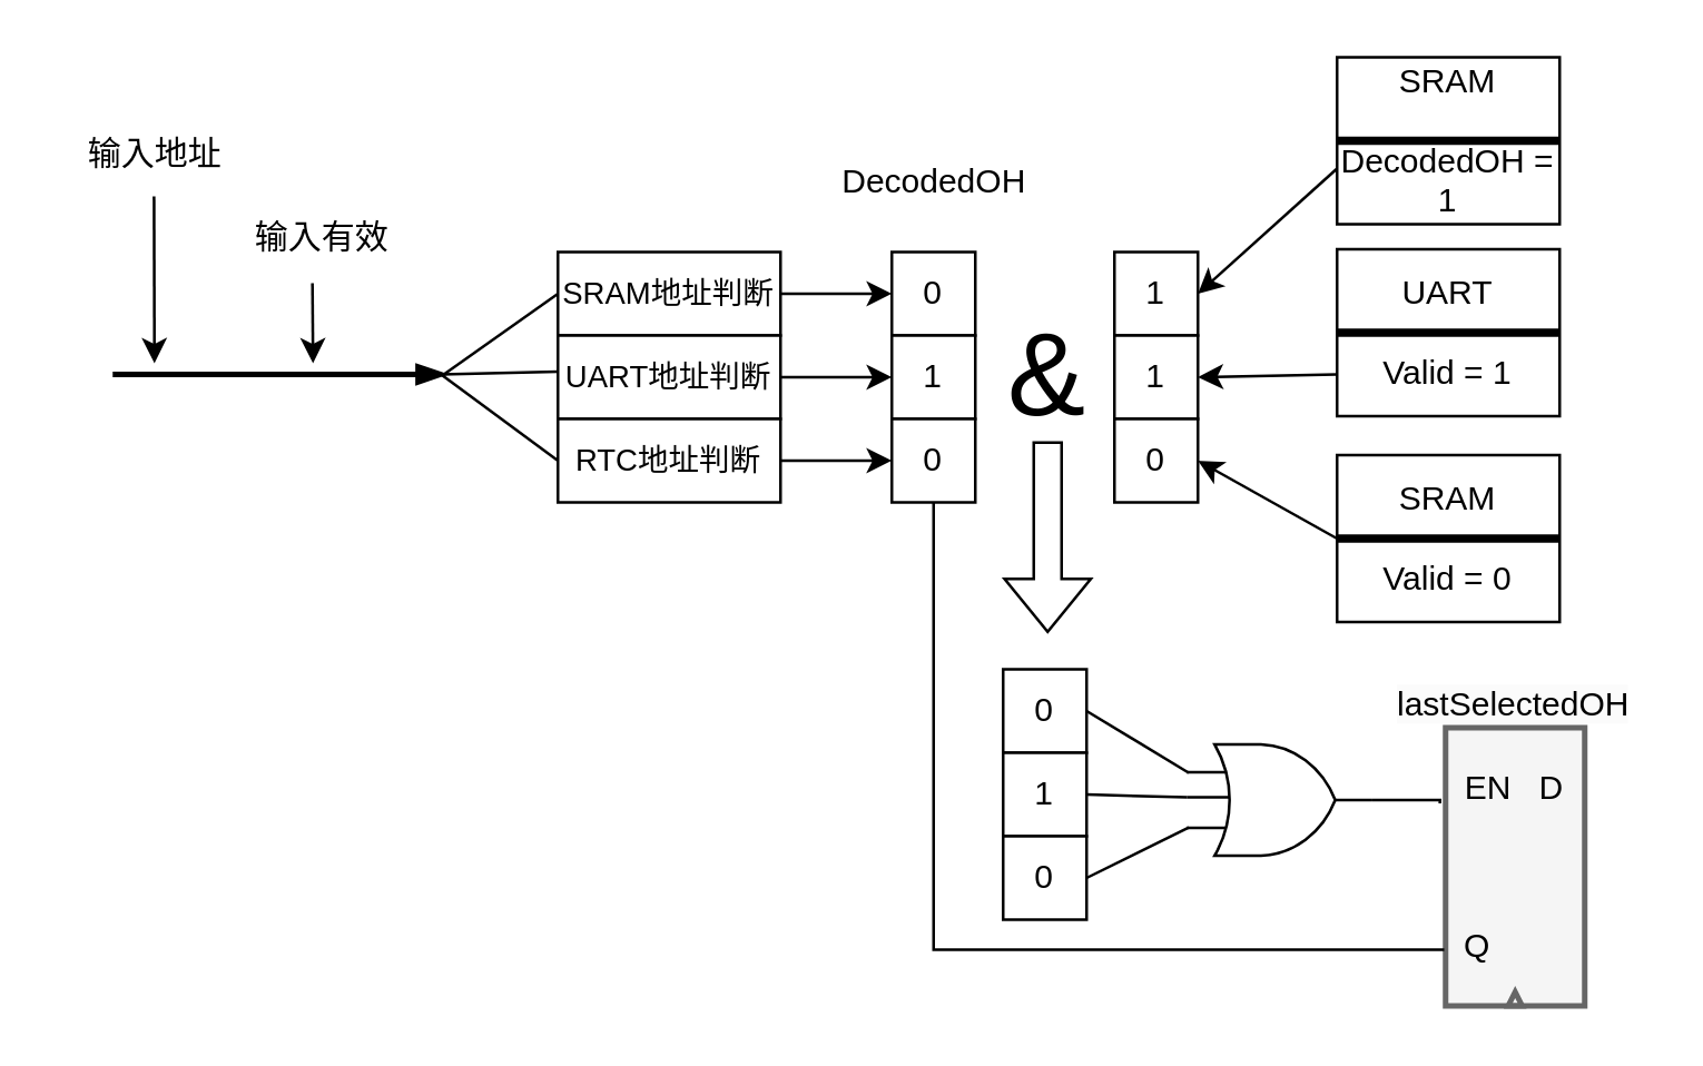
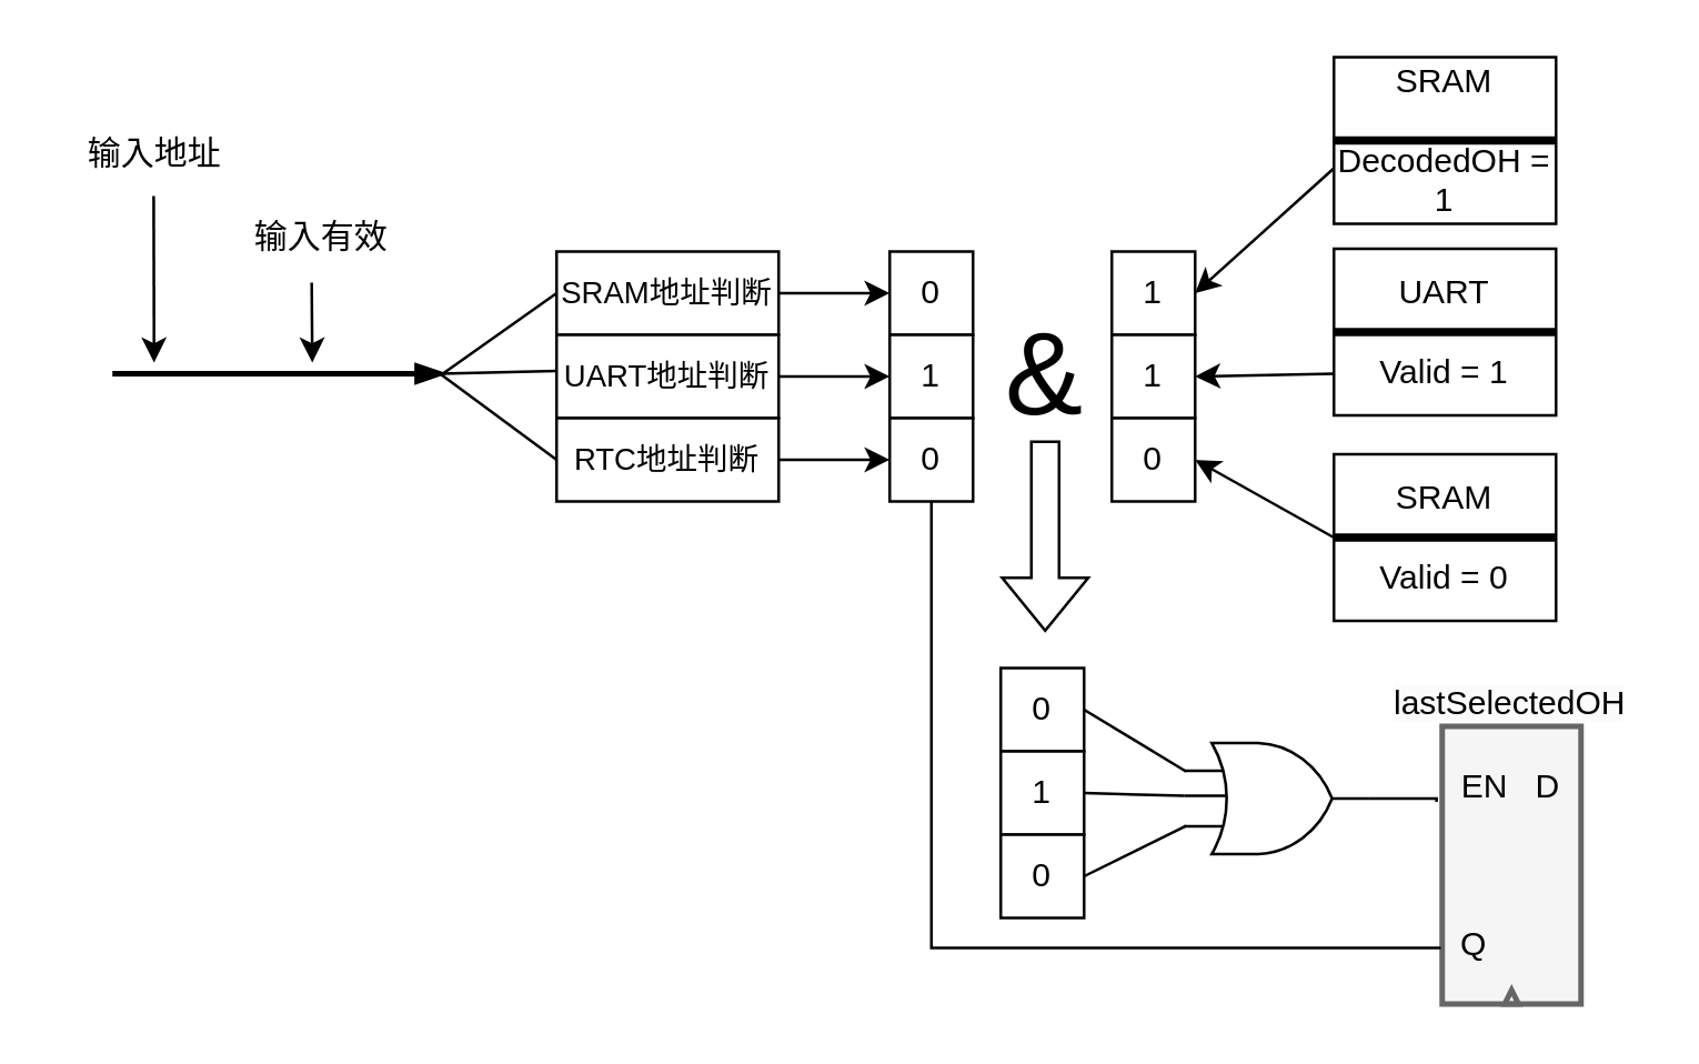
- <mxCell id="11" value="DecodedOH" style="text;html=1;align=center;verticalAlign=middle;resizable=0;points=[];autosize=1;strokeColor=none;fillColor=none;" vertex="1" parent="1"><mxGeometry x="290" y="50" width="90" height="30" as="geometry" /></mxCell>
